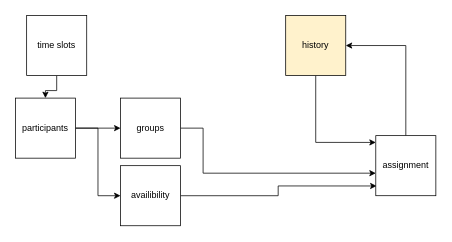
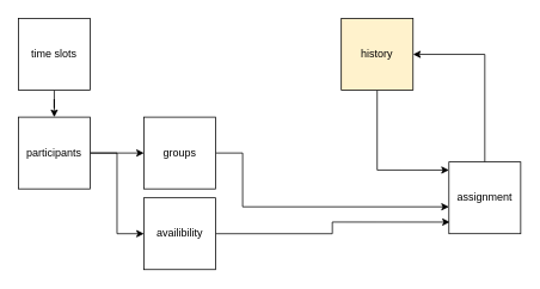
- <mxCell id="6" value="time slots" style="whiteSpace=wrap;html=1;aspect=fixed;" parent="1" vertex="1"><mxGeometry x="35" y="20" width="80" height="80" as="geometry" /></mxCell>
+ <mxCell id="6" value="time slots" style="whiteSpace=wrap;html=1;aspect=fixed;" parent="1" vertex="1"><mxGeometry x="20" y="20" width="80" height="80" as="geometry" /></mxCell>
